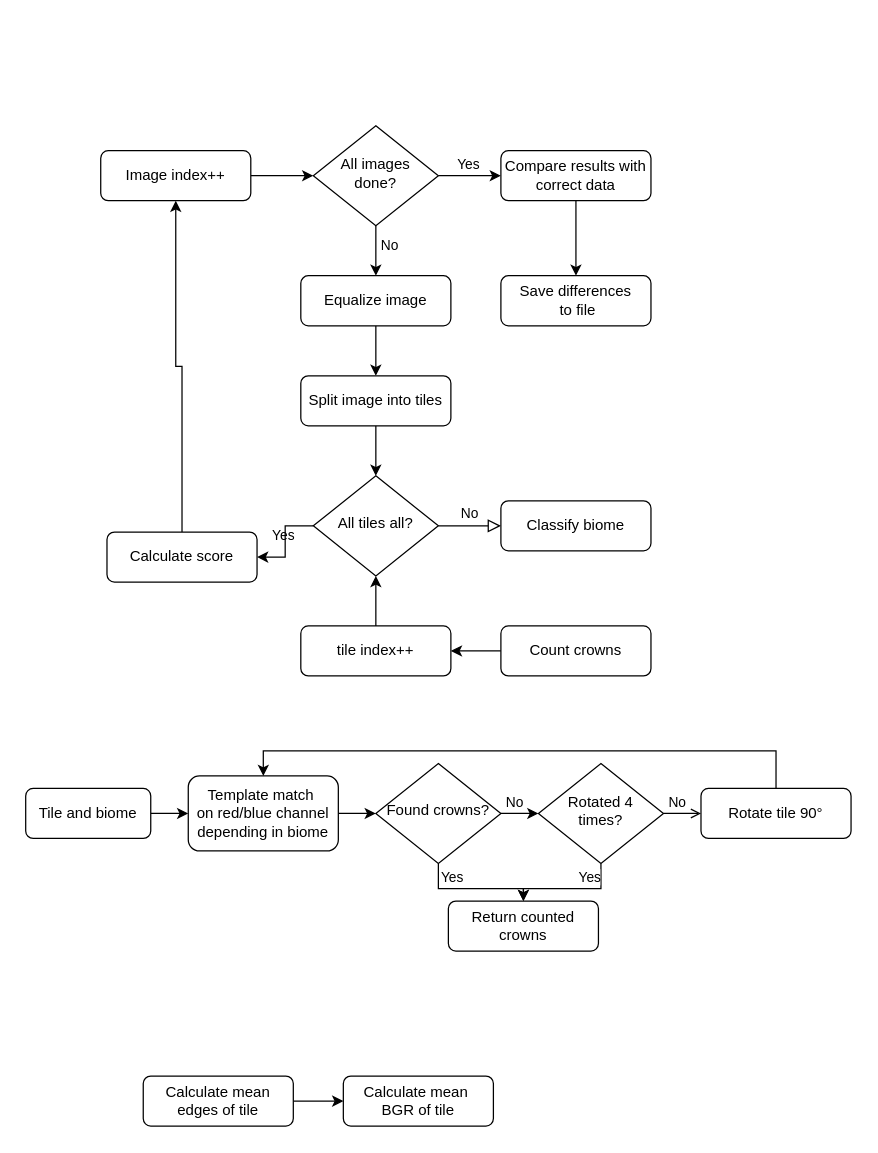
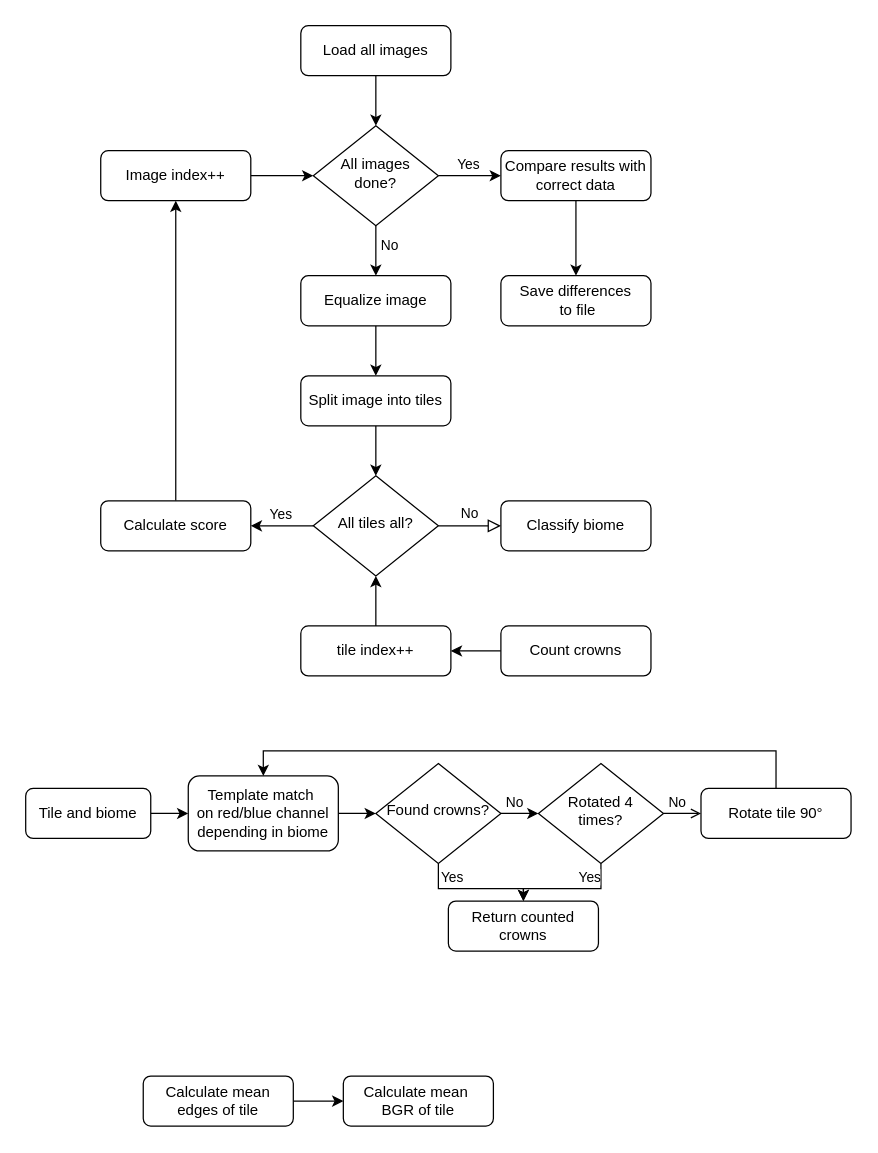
+ <mxCell id="3" value="Load all images" style="rounded=1;whiteSpace=wrap;html=1;fontSize=12;glass=0;strokeWidth=1;shadow=0;" parent="1" vertex="1"><mxGeometry x="240" y="20" width="120" height="40" as="geometry" /></mxCell>
+ <mxCell id="2" style="edgeStyle=orthogonalEdgeStyle;rounded=0;orthogonalLoop=1;jettySize=auto;html=1;exitX=0.5;exitY=1;exitDx=0;exitDy=0;entryX=0.5;entryY=0;entryDx=0;entryDy=0;" edge="1" parent="1" source="3" target="25"><mxGeometry relative="1" as="geometry" /></mxCell>
- <mxCell id="10" value="Calculate score" style="rounded=1;whiteSpace=wrap;html=1;fontSize=12;glass=0;strokeWidth=1;shadow=0;" parent="1" vertex="1"><mxGeometry x="85" y="425" width="120" height="40" as="geometry" /></mxCell>
+ <mxCell id="10" value="Calculate score" style="rounded=1;whiteSpace=wrap;html=1;fontSize=12;glass=0;strokeWidth=1;shadow=0;" parent="1" vertex="1"><mxGeometry x="80" y="400" width="120" height="40" as="geometry" /></mxCell>
